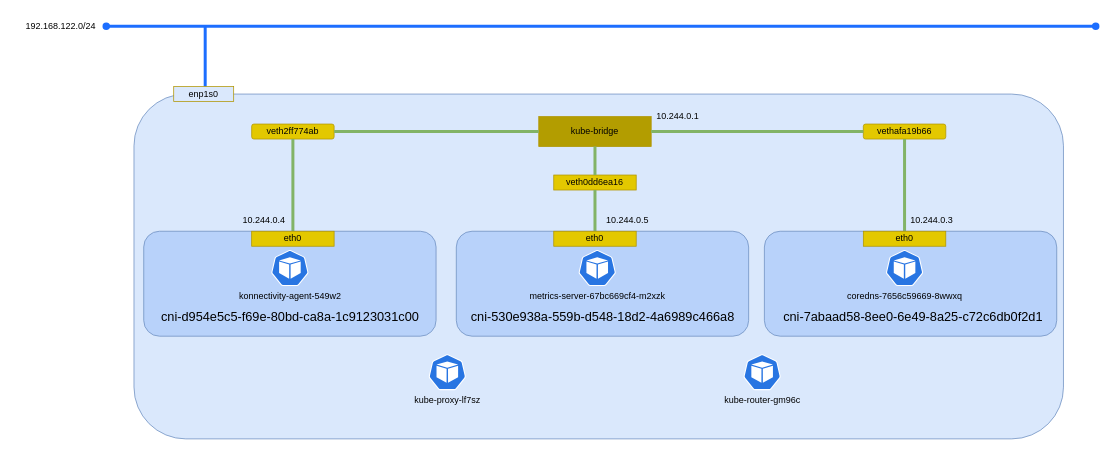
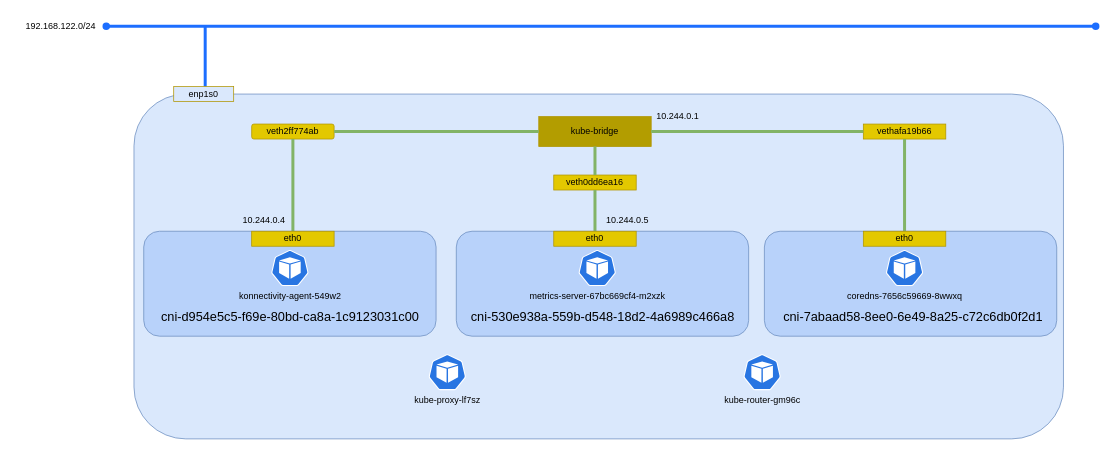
- <mxCell id="10" value="vethafa19b66" style="whiteSpace=wrap;html=1;fillColor=#e3c800;fontColor=#000000;strokeColor=#B09500;rounded=1;" parent="5" vertex="1"><mxGeometry x="1151" y="165" width="110" height="20" as="geometry" /></mxCell>
+ <mxCell id="10" value="vethafa19b66" style="rounded=0;whiteSpace=wrap;html=1;fillColor=#e3c800;fontColor=#000000;strokeColor=#B09500;" parent="5" vertex="1"><mxGeometry x="1151" y="165" width="110" height="20" as="geometry" /></mxCell>
- <mxCell id="27" value="10.244.0.3" style="text;html=1;align=center;verticalAlign=middle;resizable=0;points=[];autosize=1;strokeColor=none;fillColor=none;" parent="19" vertex="1"><mxGeometry x="1202" y="278" width="80" height="30" as="geometry" /></mxCell>
